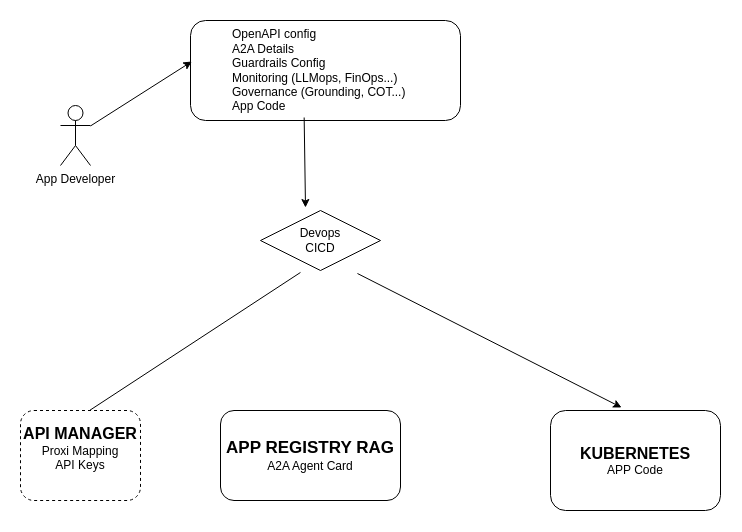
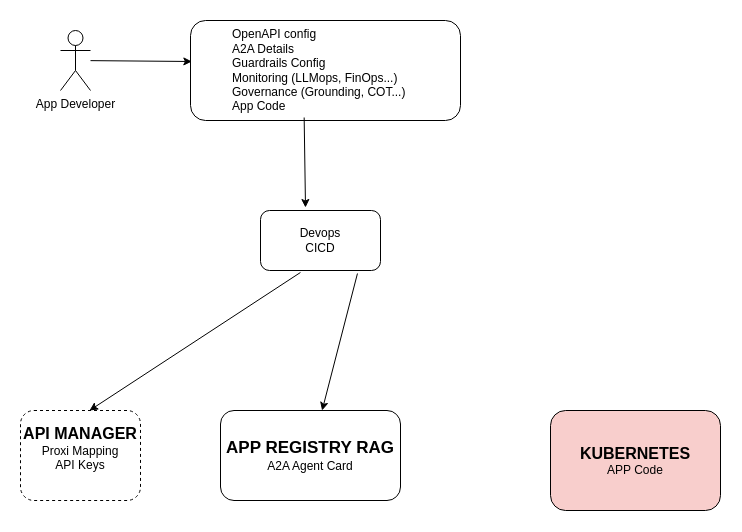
- <mxCell id="2" value="App Developer" style="shape=umlActor;verticalLabelPosition=bottom;verticalAlign=top;html=1;outlineConnect=0;" vertex="1" parent="1"><mxGeometry x="60" y="105" width="30" height="60" as="geometry" /></mxCell>
+ <mxCell id="2" value="App Developer" style="shape=umlActor;verticalLabelPosition=bottom;verticalAlign=top;html=1;outlineConnect=0;" vertex="1" parent="1"><mxGeometry x="60" y="30" width="30" height="60" as="geometry" /></mxCell>
- <mxCell id="4" value="&lt;div&gt;Devops&lt;/div&gt;&lt;div&gt;CICD&lt;/div&gt;" style="rhombus;whiteSpace=wrap;html=1;" vertex="1" parent="1"><mxGeometry x="260" y="210" width="120" height="60" as="geometry" /></mxCell>
+ <mxCell id="4" value="&lt;div&gt;Devops&lt;/div&gt;&lt;div&gt;CICD&lt;/div&gt;" style="rounded=1;whiteSpace=wrap;html=1;" vertex="1" parent="1"><mxGeometry x="260" y="210" width="120" height="60" as="geometry" /></mxCell>
- <mxCell id="10" value="" style="endArrow=classic;html=1;rounded=0;exitX=0.808;exitY=1.05;exitDx=0;exitDy=0;exitPerimeter=0;entryX=0.418;entryY=-0.03;entryDx=0;entryDy=0;entryPerimeter=0;" edge="1" parent="1" source="4" target="7"><mxGeometry width="50" height="50" relative="1" as="geometry"><mxPoint x="380" y="400" as="sourcePoint" /><mxPoint x="430" y="350" as="targetPoint" /></mxGeometry></mxCell>
+ <mxCell id="10" value="" style="endArrow=classic;html=1;rounded=0;exitX=0.808;exitY=1.05;exitDx=0;exitDy=0;exitPerimeter=0;" edge="1" parent="1" source="4" target="6"><mxGeometry width="50" height="50" relative="1" as="geometry"><mxPoint x="380" y="400" as="sourcePoint" /><mxPoint x="430" y="350" as="targetPoint" /></mxGeometry></mxCell>
- <mxCell id="11" value="" style="endArrow=none;html=1;rounded=0;exitX=0.333;exitY=1.033;exitDx=0;exitDy=0;exitPerimeter=0;entryX=0.575;entryY=0;entryDx=0;entryDy=0;entryPerimeter=0;" edge="1" parent="1" source="4" target="5"><mxGeometry width="50" height="50" relative="1" as="geometry"><mxPoint x="380" y="400" as="sourcePoint" /><mxPoint x="430" y="350" as="targetPoint" /></mxGeometry></mxCell>
+ <mxCell id="11" value="" style="endArrow=classic;html=1;rounded=0;exitX=0.333;exitY=1.033;exitDx=0;exitDy=0;exitPerimeter=0;entryX=0.575;entryY=0;entryDx=0;entryDy=0;entryPerimeter=0;" edge="1" parent="1" source="4" target="5"><mxGeometry width="50" height="50" relative="1" as="geometry"><mxPoint x="380" y="400" as="sourcePoint" /><mxPoint x="430" y="350" as="targetPoint" /></mxGeometry></mxCell>
- <mxCell id="7" value="&lt;div&gt;&lt;b&gt;&lt;font style=&quot;font-size: 16px;&quot;&gt;KUBERNETES&lt;/font&gt;&lt;/b&gt;&lt;/div&gt;&lt;div&gt;APP Code&lt;/div&gt;" style="rounded=1;whiteSpace=wrap;html=1;" vertex="1" parent="1"><mxGeometry x="550" y="410" width="170" height="100" as="geometry" /></mxCell>
+ <mxCell id="7" value="&lt;div&gt;&lt;b&gt;&lt;font style=&quot;font-size: 16px;&quot;&gt;KUBERNETES&lt;/font&gt;&lt;/b&gt;&lt;/div&gt;&lt;div&gt;APP Code&lt;/div&gt;" style="rounded=1;whiteSpace=wrap;html=1;fillColor=#f8cecc;" vertex="1" parent="1"><mxGeometry x="550" y="410" width="170" height="100" as="geometry" /></mxCell>
